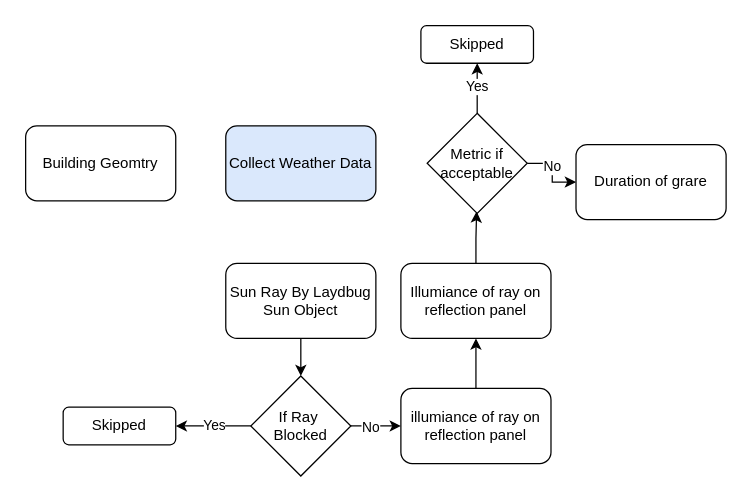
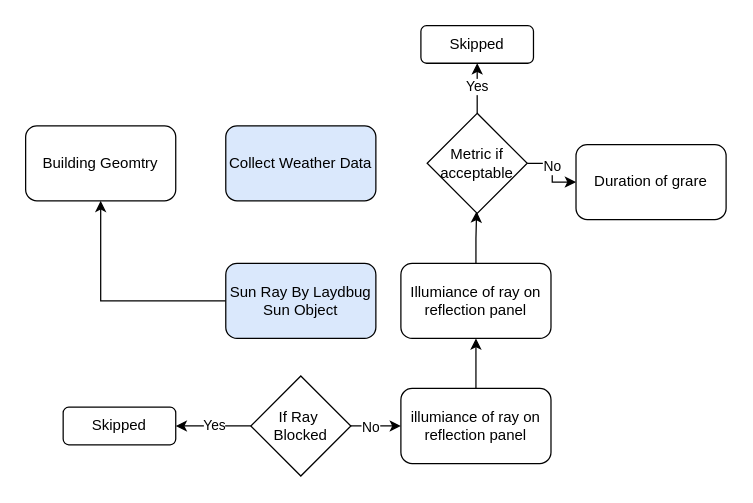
- <mxCell id="4" value="Sun Ray By Laydbug Sun Object" style="rounded=1;whiteSpace=wrap;html=1;" parent="1" vertex="1"><mxGeometry x="180" y="210" width="120" height="60" as="geometry" /></mxCell>
+ <mxCell id="4" value="Sun Ray By Laydbug Sun Object" style="rounded=1;whiteSpace=wrap;html=1;fillColor=#dae8fc;" parent="1" vertex="1"><mxGeometry x="180" y="210" width="120" height="60" as="geometry" /></mxCell>
- <mxCell id="3" style="edgeStyle=orthogonalEdgeStyle;rounded=0;orthogonalLoop=1;jettySize=auto;html=1;" parent="1" source="4" target="9" edge="1"><mxGeometry relative="1" as="geometry" /></mxCell>
+ <mxCell id="3" style="edgeStyle=orthogonalEdgeStyle;rounded=0;orthogonalLoop=1;jettySize=auto;html=1;" parent="1" source="4" target="22" edge="1"><mxGeometry relative="1" as="geometry" /></mxCell>
